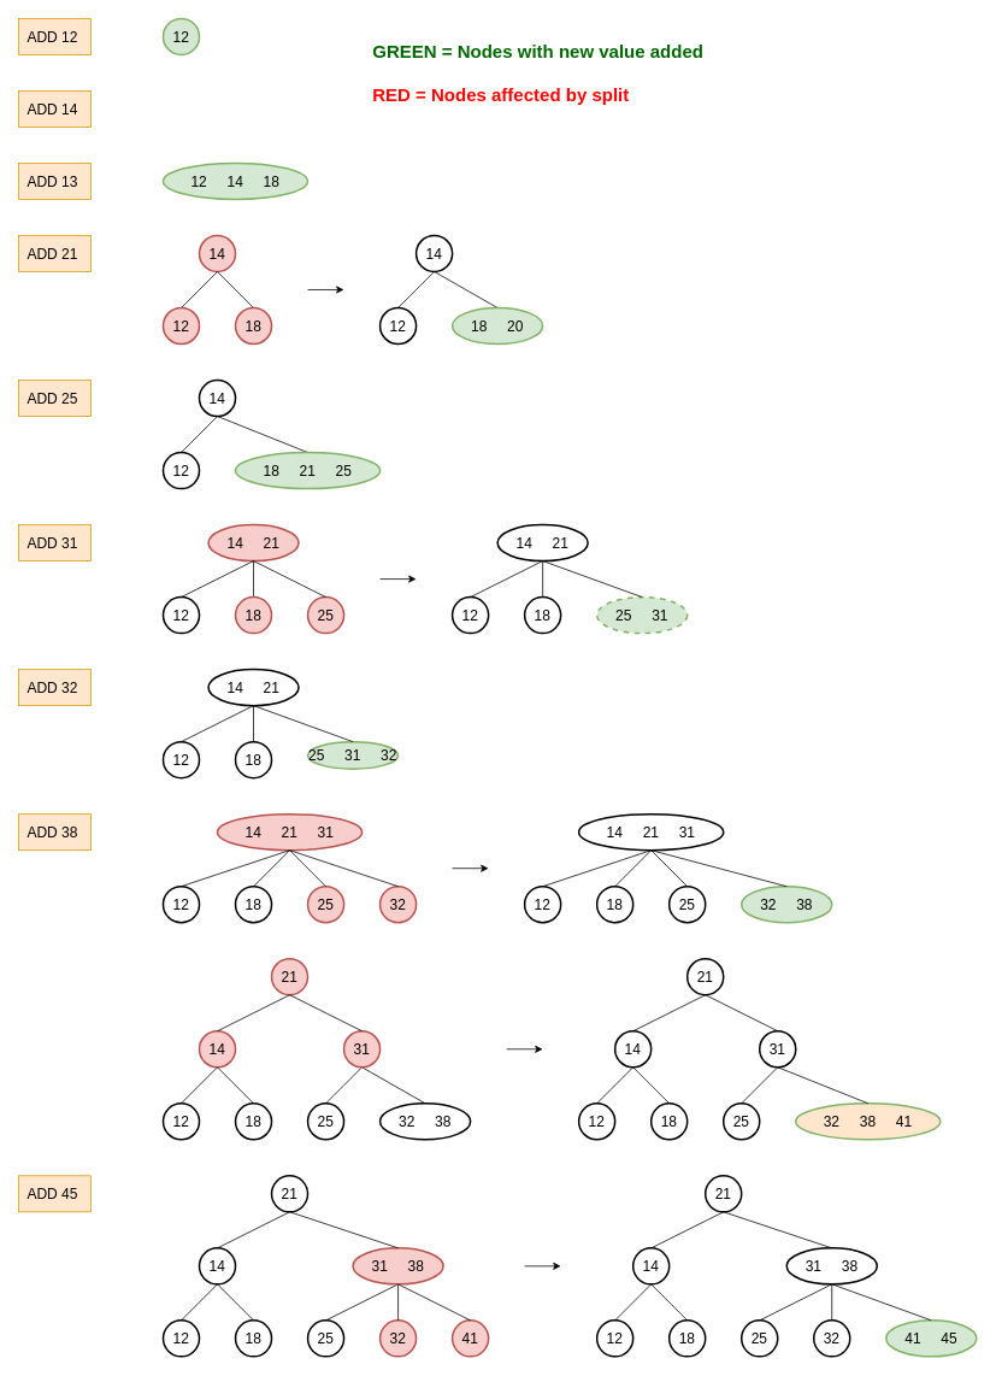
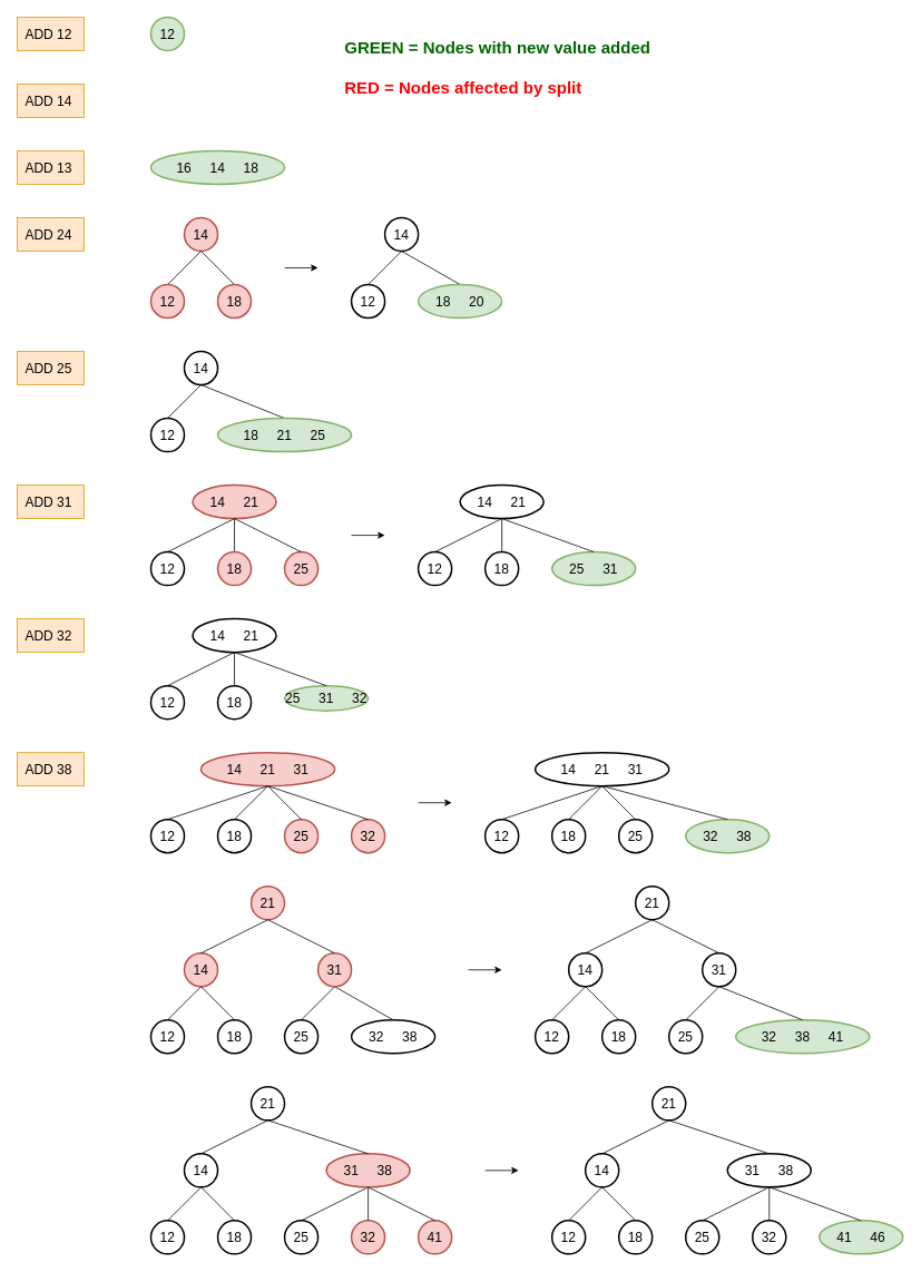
- <mxCell id="6" value="12&amp;nbsp; &amp;nbsp; &amp;nbsp;14&amp;nbsp; &amp;nbsp; &amp;nbsp;18&lt;div style=&quot;text-align: center&quot;&gt;&lt;/div&gt;" style="ellipse;whiteSpace=wrap;html=1;strokeColor=#82b366;strokeWidth=2;fillColor=#d5e8d4;fontSize=16;align=center;" vertex="1" parent="1"><mxGeometry x="180" y="180" width="160" height="40" as="geometry" /></mxCell>
+ <mxCell id="6" value="16&amp;nbsp; &amp;nbsp; &amp;nbsp;14&amp;nbsp; &amp;nbsp; &amp;nbsp;18&lt;div style=&quot;text-align: center&quot;&gt;&lt;/div&gt;" style="ellipse;whiteSpace=wrap;html=1;strokeColor=#82b366;strokeWidth=2;fillColor=#d5e8d4;fontSize=16;align=center;" vertex="1" parent="1"><mxGeometry x="180" y="180" width="160" height="40" as="geometry" /></mxCell>
- <mxCell id="7" value="ADD 21&amp;nbsp;" style="text;html=1;strokeColor=#d79b00;fillColor=#ffe6cc;align=center;verticalAlign=middle;whiteSpace=wrap;rounded=0;fontSize=16;" vertex="1" parent="1"><mxGeometry x="20" y="260" width="80" height="40" as="geometry" /></mxCell>
+ <mxCell id="7" value="ADD 24&amp;nbsp;" style="text;html=1;strokeColor=#d79b00;fillColor=#ffe6cc;align=center;verticalAlign=middle;whiteSpace=wrap;rounded=0;fontSize=16;" vertex="1" parent="1"><mxGeometry x="20" y="260" width="80" height="40" as="geometry" /></mxCell>
- <mxCell id="42" value="25&amp;nbsp; &amp;nbsp; &amp;nbsp;31&lt;div style=&quot;text-align: center&quot;&gt;&lt;/div&gt;" style="ellipse;whiteSpace=wrap;html=1;strokeColor=#82b366;strokeWidth=2;fillColor=#d5e8d4;fontSize=16;align=center;dashed=1;" vertex="1" parent="1"><mxGeometry x="660" y="660" width="100" height="40" as="geometry" /></mxCell>
+ <mxCell id="42" value="25&amp;nbsp; &amp;nbsp; &amp;nbsp;31&lt;div style=&quot;text-align: center&quot;&gt;&lt;/div&gt;" style="ellipse;whiteSpace=wrap;html=1;strokeColor=#82b366;strokeWidth=2;fillColor=#d5e8d4;fontSize=16;align=center;" vertex="1" parent="1"><mxGeometry x="660" y="660" width="100" height="40" as="geometry" /></mxCell>
- <mxCell id="90" value="32&amp;nbsp; &amp;nbsp; &amp;nbsp;38&amp;nbsp; &amp;nbsp; &amp;nbsp;41&lt;br&gt;&lt;div style=&quot;text-align: center&quot;&gt;&lt;/div&gt;" style="ellipse;whiteSpace=wrap;html=1;strokeColor=#82b366;strokeWidth=2;fillColor=#ffe6cc;fontSize=16;align=center;" vertex="1" parent="1"><mxGeometry x="880" y="1220" width="160" height="40" as="geometry" /></mxCell>
+ <mxCell id="90" value="32&amp;nbsp; &amp;nbsp; &amp;nbsp;38&amp;nbsp; &amp;nbsp; &amp;nbsp;41&lt;br&gt;&lt;div style=&quot;text-align: center&quot;&gt;&lt;/div&gt;" style="ellipse;whiteSpace=wrap;html=1;strokeColor=#82b366;strokeWidth=2;fillColor=#d5e8d4;fontSize=16;align=center;" vertex="1" parent="1"><mxGeometry x="880" y="1220" width="160" height="40" as="geometry" /></mxCell>
- <mxCell id="17" value="ADD 45&amp;nbsp;" style="text;html=1;strokeColor=#d79b00;fillColor=#ffe6cc;align=center;verticalAlign=middle;whiteSpace=wrap;rounded=0;fontSize=16;" vertex="1" parent="1"><mxGeometry x="20" y="1300" width="80" height="40" as="geometry" /></mxCell>
- <mxCell id="126" value="41&amp;nbsp; &amp;nbsp; &amp;nbsp;45&lt;div style=&quot;text-align: center&quot;&gt;&lt;/div&gt;" style="ellipse;whiteSpace=wrap;html=1;strokeColor=#82b366;strokeWidth=2;fillColor=#d5e8d4;fontSize=16;align=center;" vertex="1" parent="1"><mxGeometry x="980" y="1460" width="100" height="40" as="geometry" /></mxCell>
+ <mxCell id="126" value="41&amp;nbsp; &amp;nbsp; &amp;nbsp;46&lt;div style=&quot;text-align: center&quot;&gt;&lt;/div&gt;" style="ellipse;whiteSpace=wrap;html=1;strokeColor=#82b366;strokeWidth=2;fillColor=#d5e8d4;fontSize=16;align=center;" vertex="1" parent="1"><mxGeometry x="980" y="1460" width="100" height="40" as="geometry" /></mxCell>
